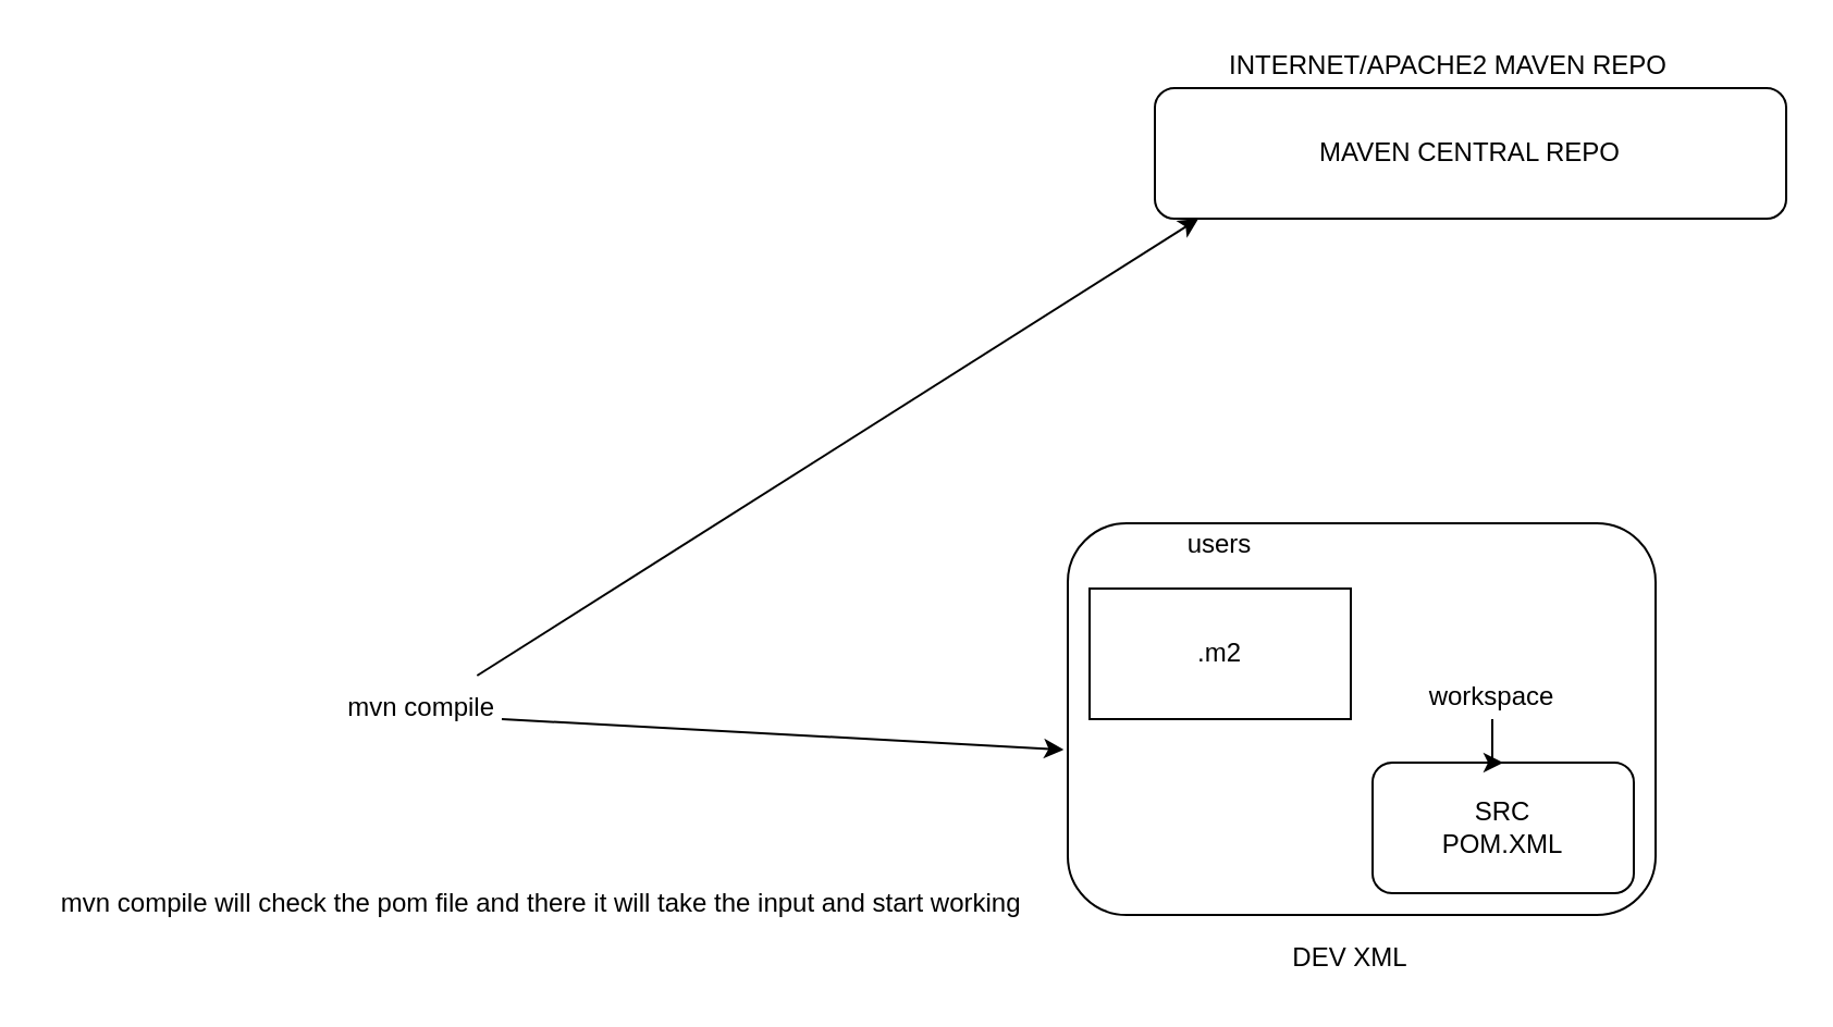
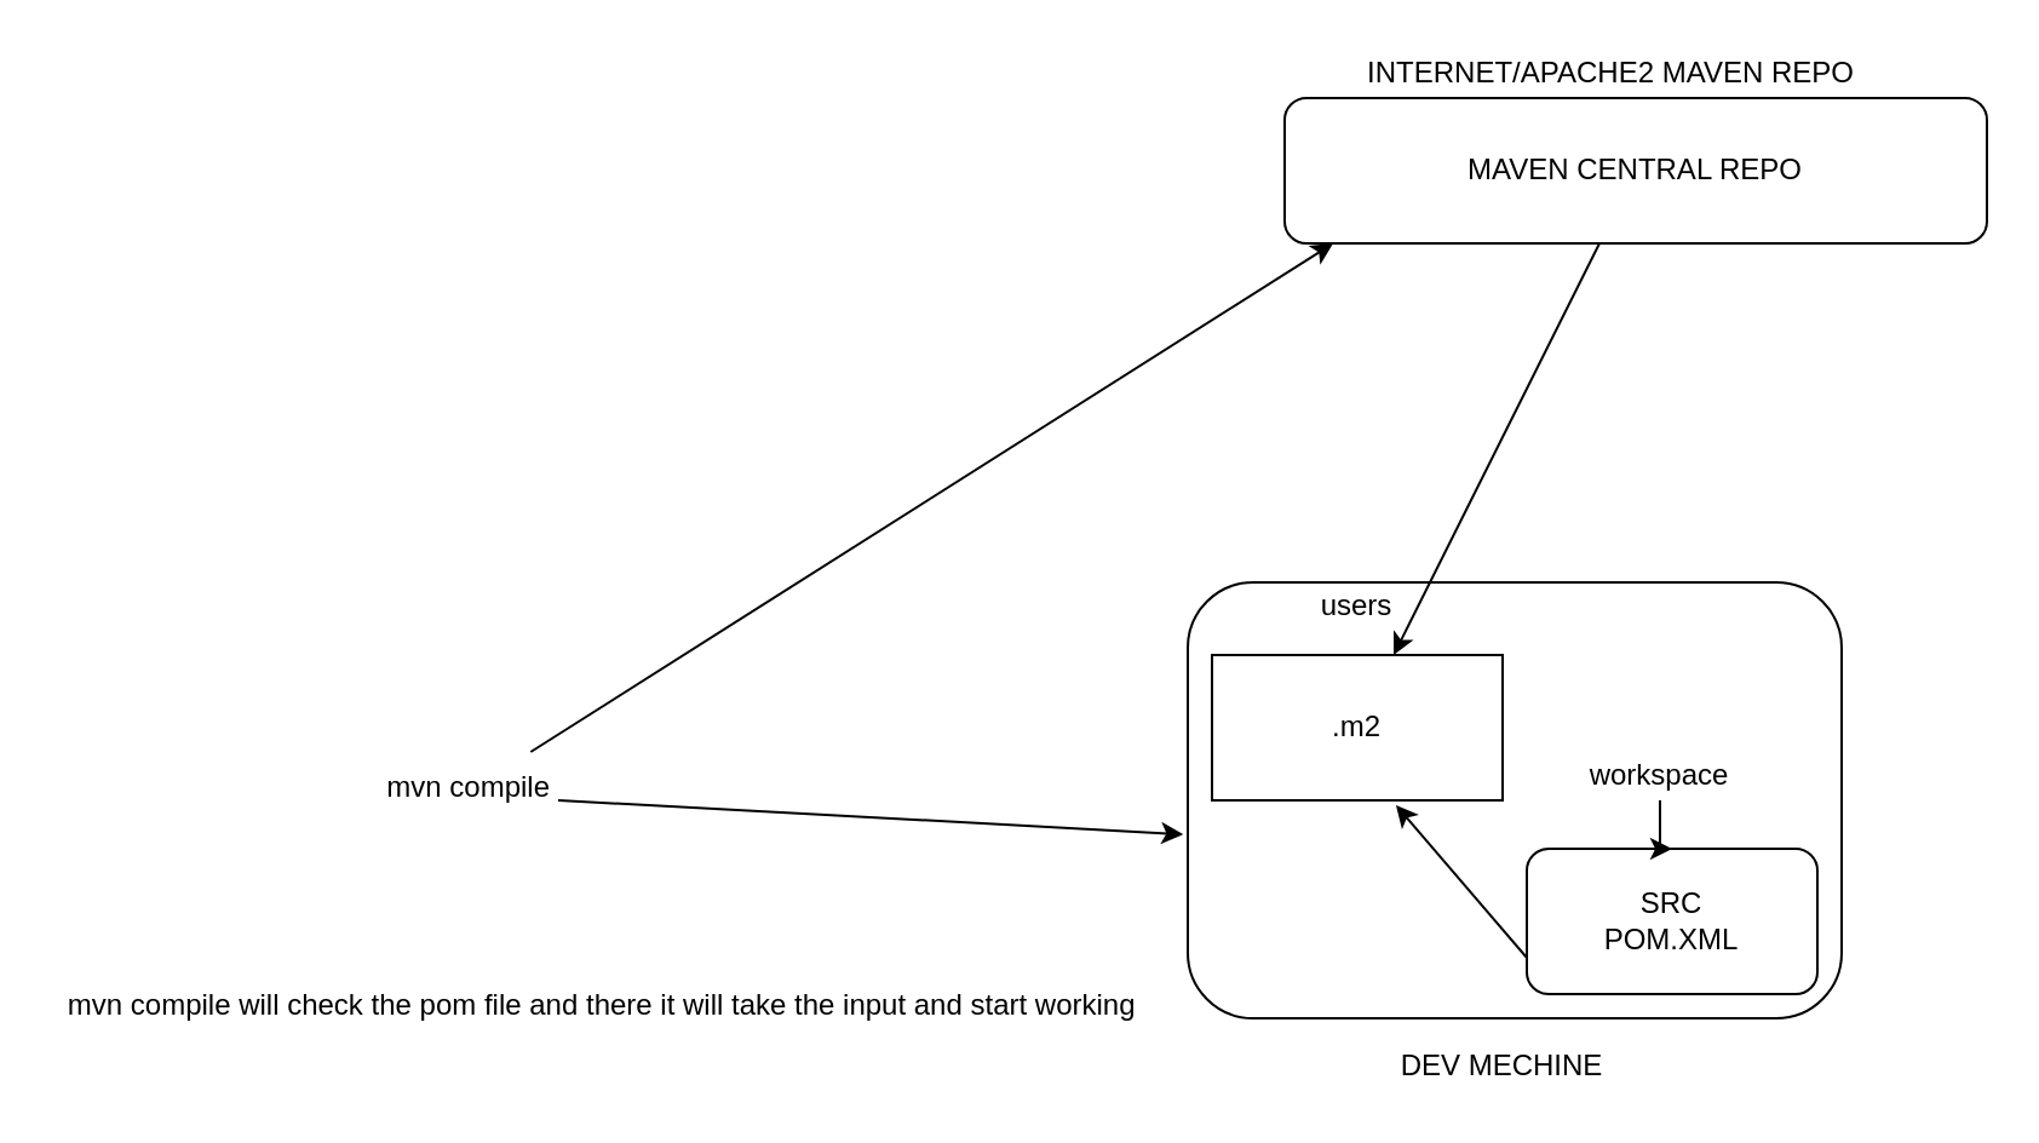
+ <mxCell id="15" value="" style="endArrow=classic;html=1;" edge="1" parent="1" source="12" target="6"><mxGeometry width="50" height="50" relative="1" as="geometry"><mxPoint x="580" y="150" as="sourcePoint" /><mxPoint x="630" y="100" as="targetPoint" /></mxGeometry></mxCell>
+ <mxCell id="16" value="" style="endArrow=classic;html=1;exitX=0;exitY=0.75;exitDx=0;exitDy=0;entryX=0.633;entryY=1.033;entryDx=0;entryDy=0;entryPerimeter=0;" edge="1" parent="1" source="3" target="6"><mxGeometry width="50" height="50" relative="1" as="geometry"><mxPoint x="540" y="400" as="sourcePoint" /><mxPoint x="580" y="340" as="targetPoint" /></mxGeometry></mxCell>
- <mxCell id="8" value="DEV XML" style="text;html=1;strokeColor=none;fillColor=none;align=center;verticalAlign=middle;whiteSpace=wrap;rounded=0;" vertex="1" parent="1"><mxGeometry x="570" y="430" width="100" height="20" as="geometry" /></mxCell>
+ <mxCell id="8" value="DEV MECHINE" style="text;html=1;strokeColor=none;fillColor=none;align=center;verticalAlign=middle;whiteSpace=wrap;rounded=0;" vertex="1" parent="1"><mxGeometry x="570" y="430" width="100" height="20" as="geometry" /></mxCell>
